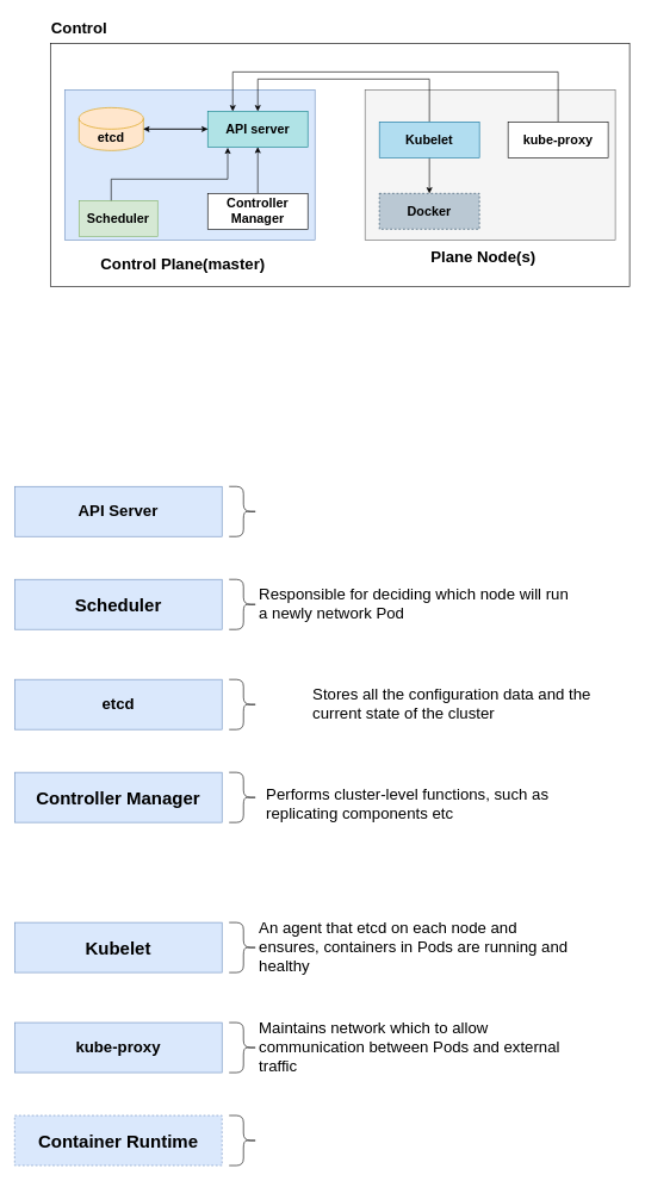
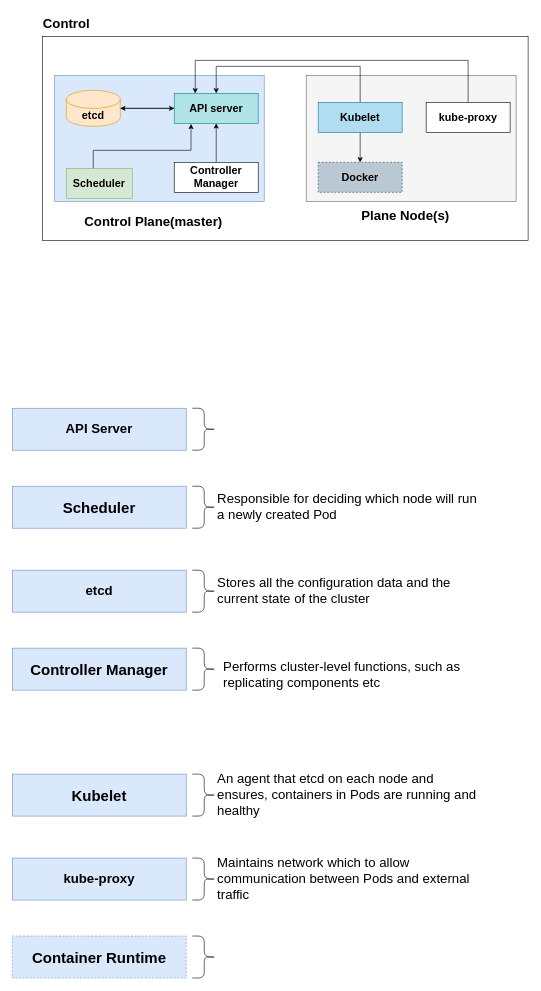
- <mxCell id="25" value="&lt;font style=&quot;font-size: 22px;&quot;&gt;Responsible for deciding which node will run a newly network Pod&lt;/font&gt;" style="text;html=1;align=left;verticalAlign=middle;whiteSpace=wrap;rounded=0;fontFamily=Helvetica;fontSize=12;fontColor=default;" vertex="1" parent="1"><mxGeometry x="360" y="830" width="450" height="30" as="geometry" /></mxCell>
+ <mxCell id="25" value="&lt;font style=&quot;font-size: 22px;&quot;&gt;Responsible for deciding which node will run a newly created Pod&lt;/font&gt;" style="text;html=1;align=left;verticalAlign=middle;whiteSpace=wrap;rounded=0;fontFamily=Helvetica;fontSize=12;fontColor=default;" vertex="1" parent="1"><mxGeometry x="360" y="830" width="450" height="30" as="geometry" /></mxCell>
- <mxCell id="29" value="&lt;font style=&quot;font-size: 22px;&quot;&gt;Stores all the configuration data and the current state of the cluster&lt;/font&gt;" style="text;html=1;align=left;verticalAlign=middle;whiteSpace=wrap;rounded=0;fontFamily=Helvetica;fontSize=12;fontColor=default;" vertex="1" parent="1"><mxGeometry x="435" y="970" width="430" height="30" as="geometry" /></mxCell>
+ <mxCell id="29" value="&lt;font style=&quot;font-size: 22px;&quot;&gt;Stores all the configuration data and the current state of the cluster&lt;/font&gt;" style="text;html=1;align=left;verticalAlign=middle;whiteSpace=wrap;rounded=0;fontFamily=Helvetica;fontSize=12;fontColor=default;" vertex="1" parent="1"><mxGeometry x="360" y="970" width="430" height="30" as="geometry" /></mxCell>
